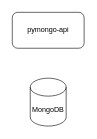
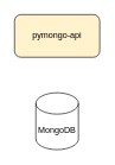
- <mxCell id="3" value="pymongo-api" style="rounded=1;whiteSpace=wrap;html=1;" parent="1" vertex="1"><mxGeometry x="20" y="20" width="120" height="60" as="geometry" /></mxCell>
+ <mxCell id="3" value="pymongo-api" style="rounded=1;whiteSpace=wrap;html=1;fillColor=#fff2cc;" parent="1" vertex="1"><mxGeometry x="20" y="20" width="120" height="60" as="geometry" /></mxCell>
